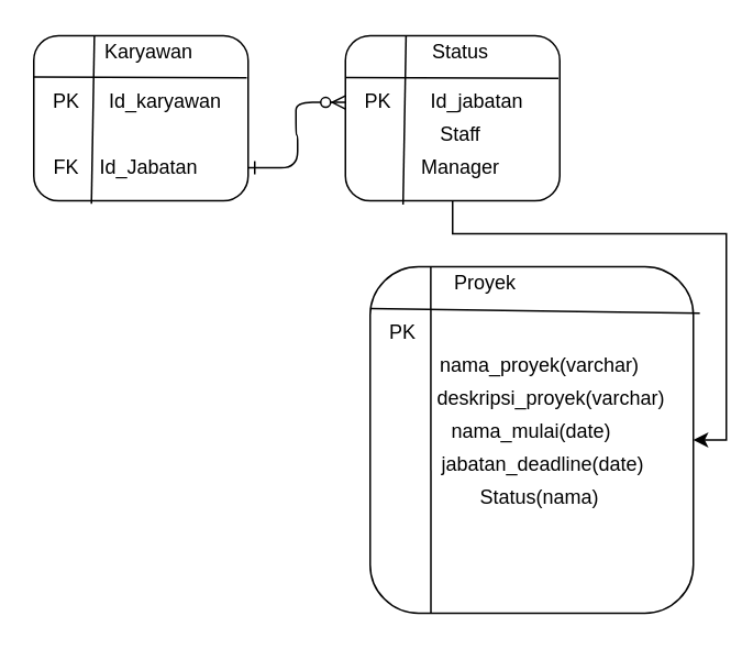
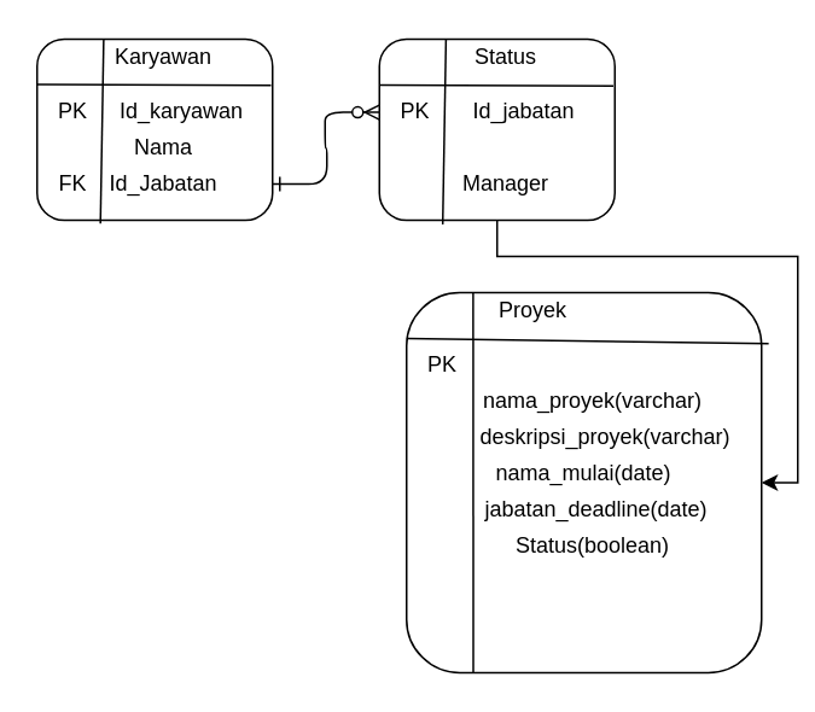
+ <mxCell id="5" value="Nama" style="text;html=1;strokeColor=none;fillColor=none;align=center;verticalAlign=middle;whiteSpace=wrap;rounded=0;" vertex="1" parent="1"><mxGeometry x="70" y="71" width="40" height="20" as="geometry" /></mxCell>
- <mxCell id="14" value="Staff" style="text;html=1;strokeColor=none;fillColor=none;align=center;verticalAlign=middle;whiteSpace=wrap;rounded=0;" vertex="1" parent="1"><mxGeometry x="259" y="71.4" width="40" height="20" as="geometry" /></mxCell>
- <mxCell id="30" value="Status(nama)" style="text;html=1;strokeColor=none;fillColor=none;align=center;verticalAlign=middle;whiteSpace=wrap;rounded=0;" vertex="1" parent="1"><mxGeometry x="274" y="291.4" width="106" height="20" as="geometry" /></mxCell>
+ <mxCell id="30" value="Status(boolean)" style="text;html=1;strokeColor=none;fillColor=none;align=center;verticalAlign=middle;whiteSpace=wrap;rounded=0;" vertex="1" parent="1"><mxGeometry x="274" y="291.4" width="106" height="20" as="geometry" /></mxCell>
